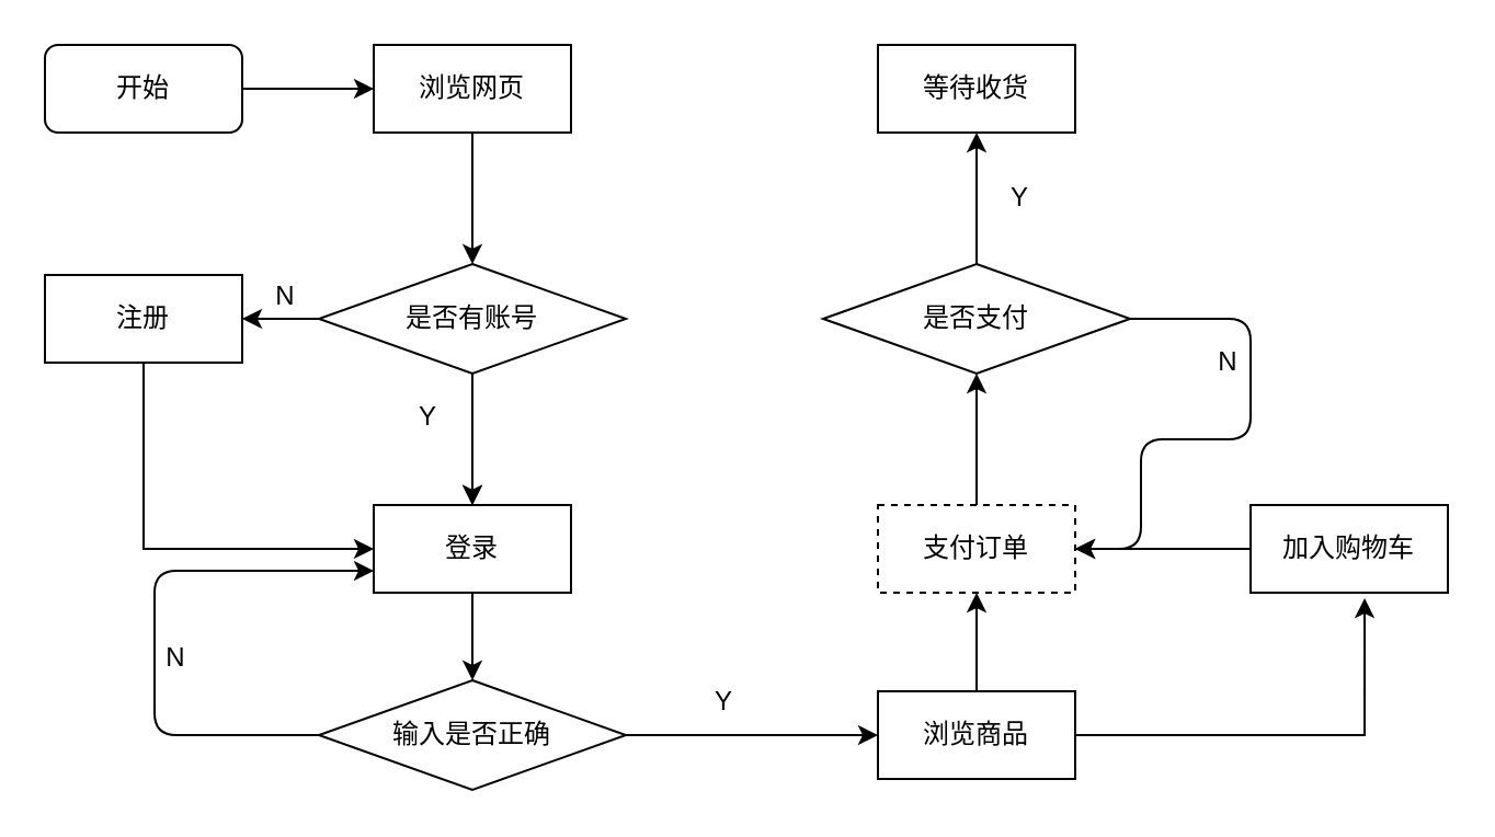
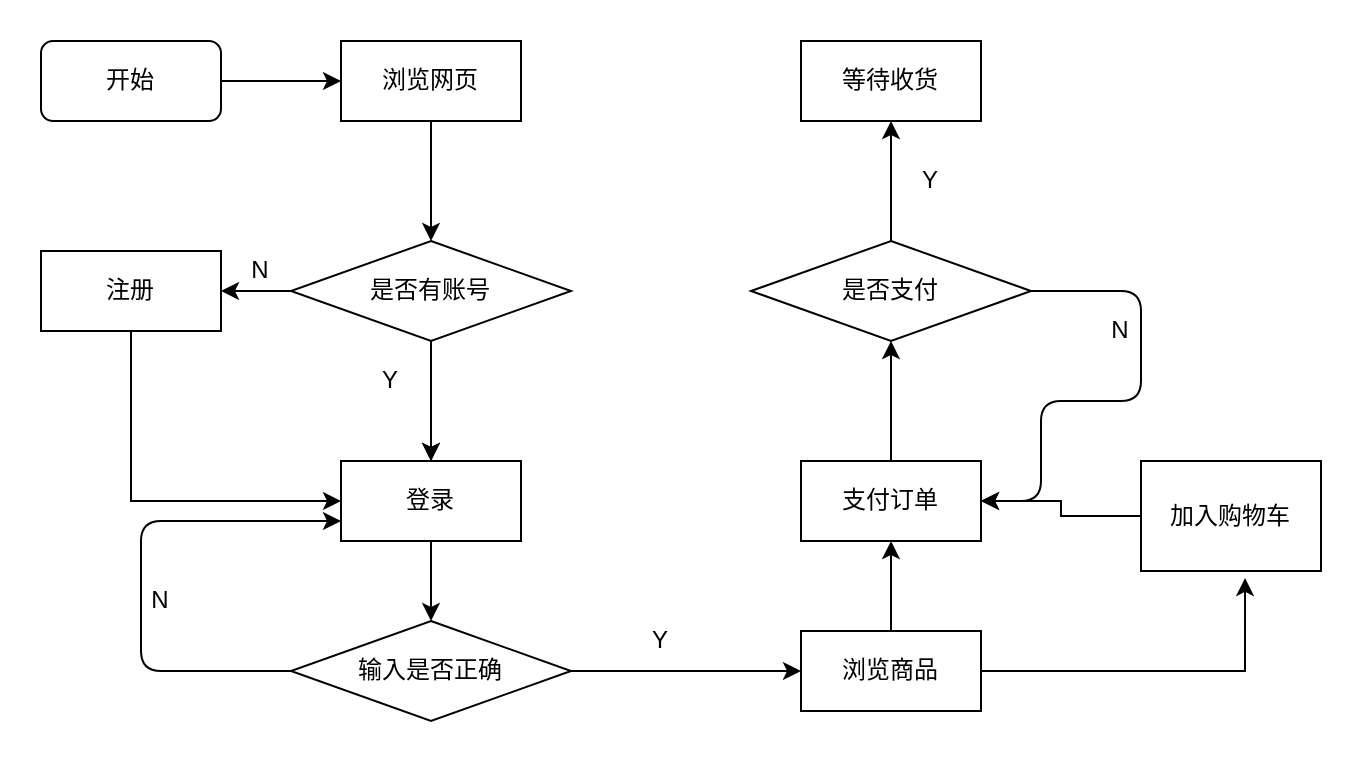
- <mxCell id="20" value="支付订单" style="rounded=0;whiteSpace=wrap;html=1;dashed=1;" parent="1" vertex="1"><mxGeometry x="400" y="230" width="90" height="40" as="geometry" /></mxCell>
+ <mxCell id="20" value="支付订单" style="rounded=0;whiteSpace=wrap;html=1;" parent="1" vertex="1"><mxGeometry x="400" y="230" width="90" height="40" as="geometry" /></mxCell>
- <mxCell id="22" value="加入购物车" style="rounded=0;whiteSpace=wrap;html=1;" parent="1" vertex="1"><mxGeometry x="570" y="230" width="90" height="40" as="geometry" /></mxCell>
+ <mxCell id="22" value="加入购物车" style="rounded=0;whiteSpace=wrap;html=1;" parent="1" vertex="1"><mxGeometry x="570" y="230" width="90" height="55" as="geometry" /></mxCell>
